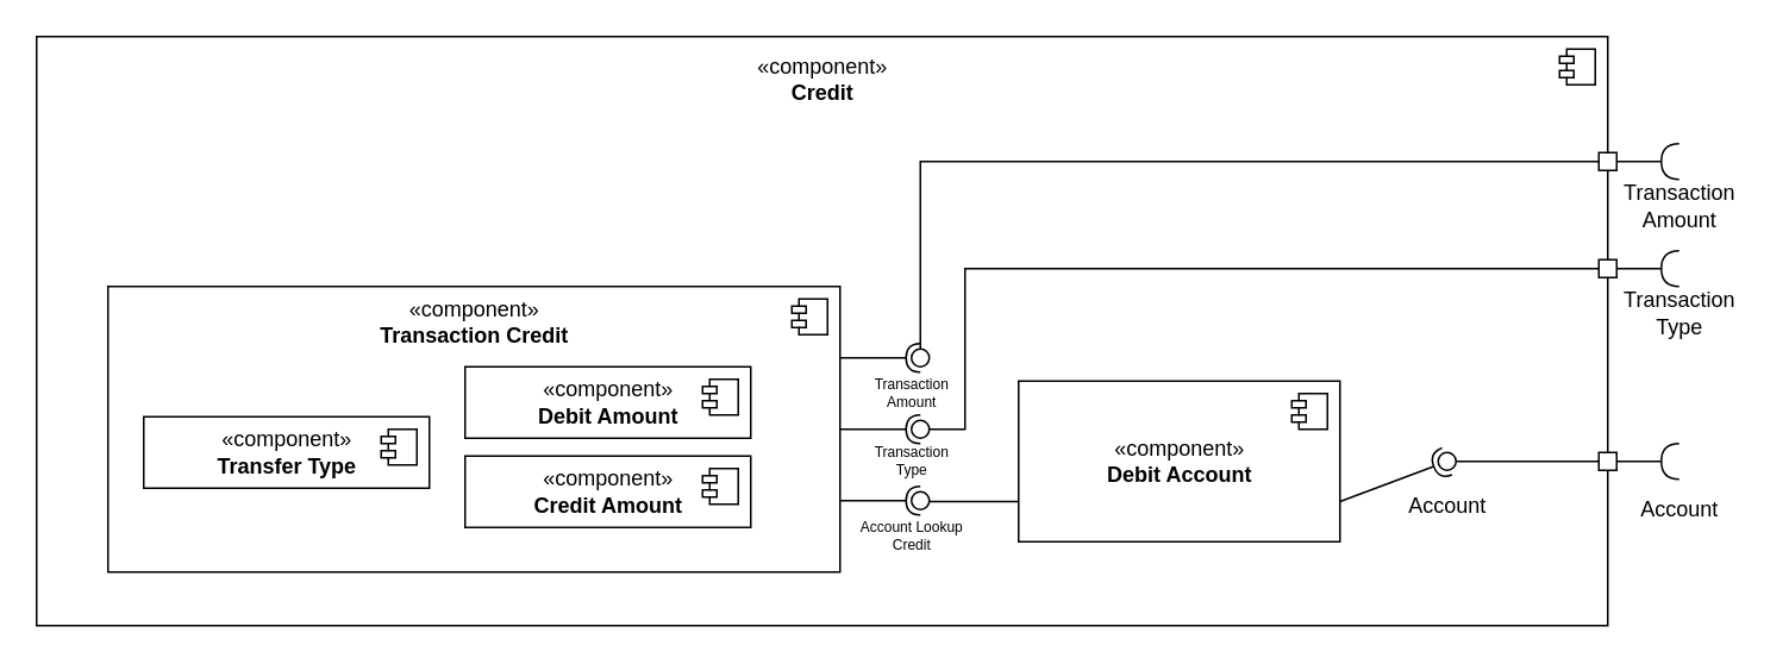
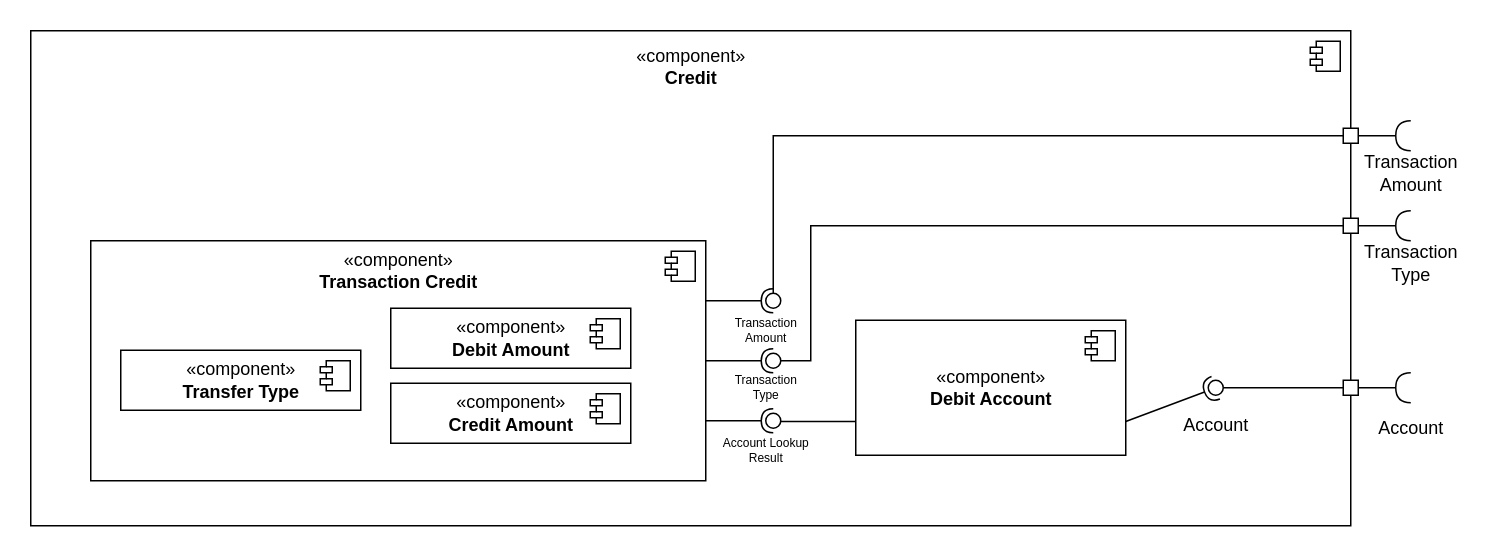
- <mxCell id="8" value="Account Lookup&lt;br style=&quot;font-size: 8px;&quot;&gt;Credit" style="text;html=1;align=center;verticalAlign=middle;resizable=0;points=[];autosize=1;fontSize=8;" parent="1" vertex="1"><mxGeometry x="475" y="285" width="70" height="30" as="geometry" /></mxCell>
+ <mxCell id="8" value="Account Lookup&lt;br style=&quot;font-size: 8px;&quot;&gt;Result" style="text;html=1;align=center;verticalAlign=middle;resizable=0;points=[];autosize=1;fontSize=8;" parent="1" vertex="1"><mxGeometry x="475" y="285" width="70" height="30" as="geometry" /></mxCell>
